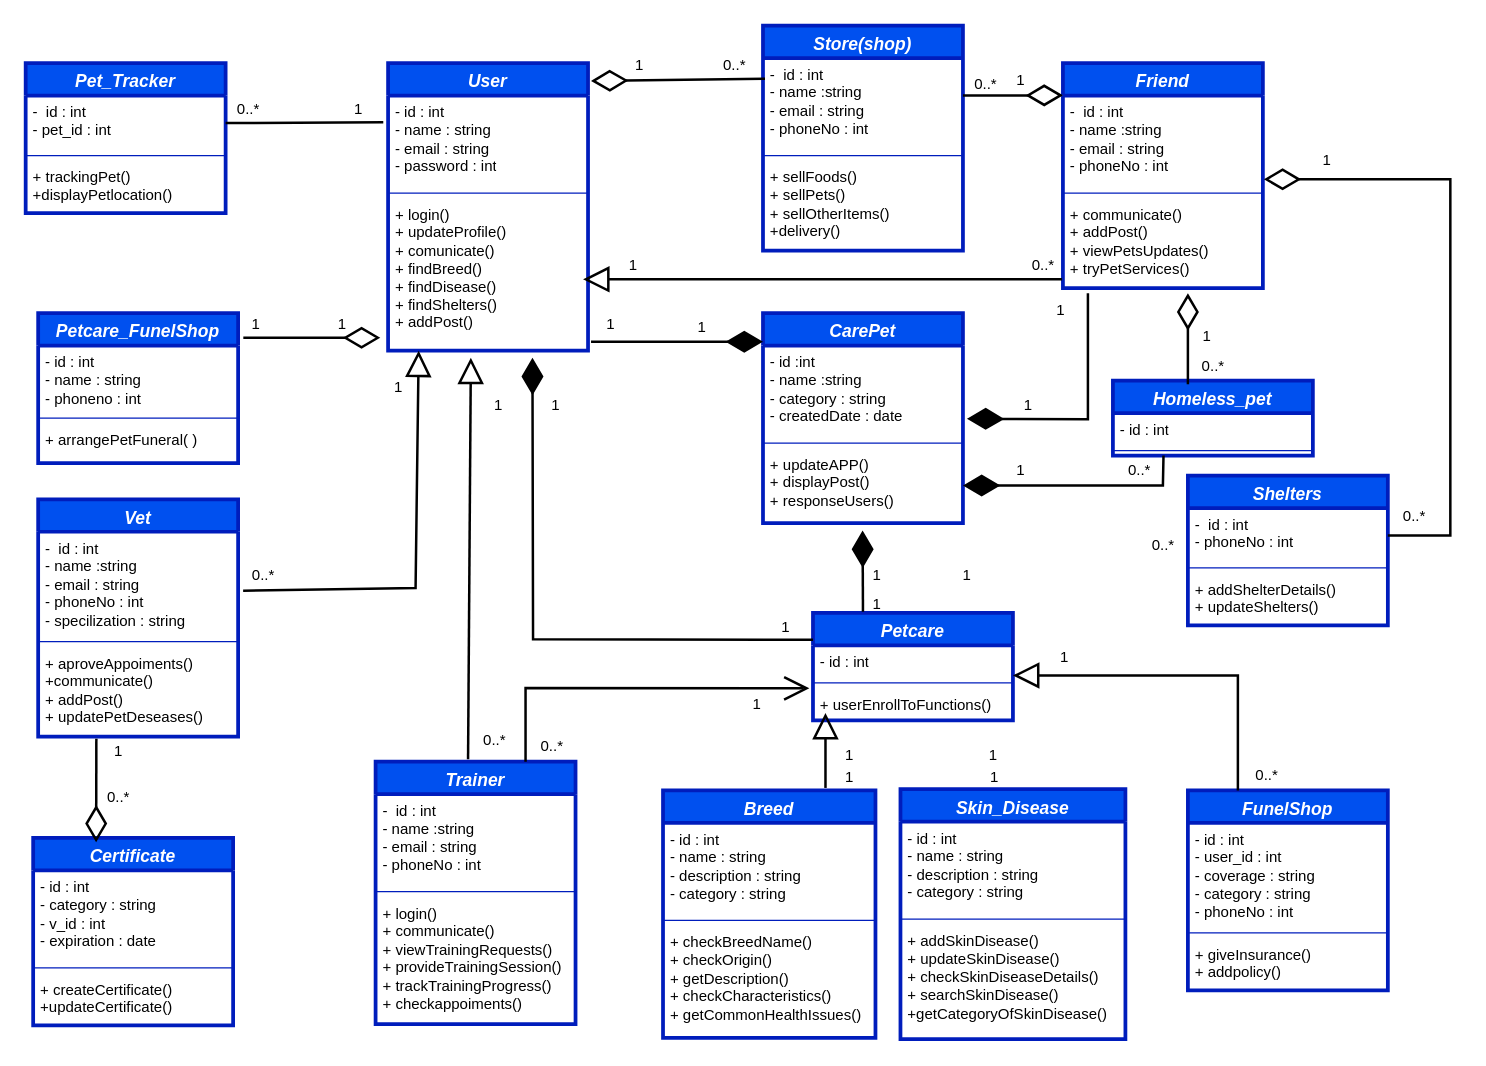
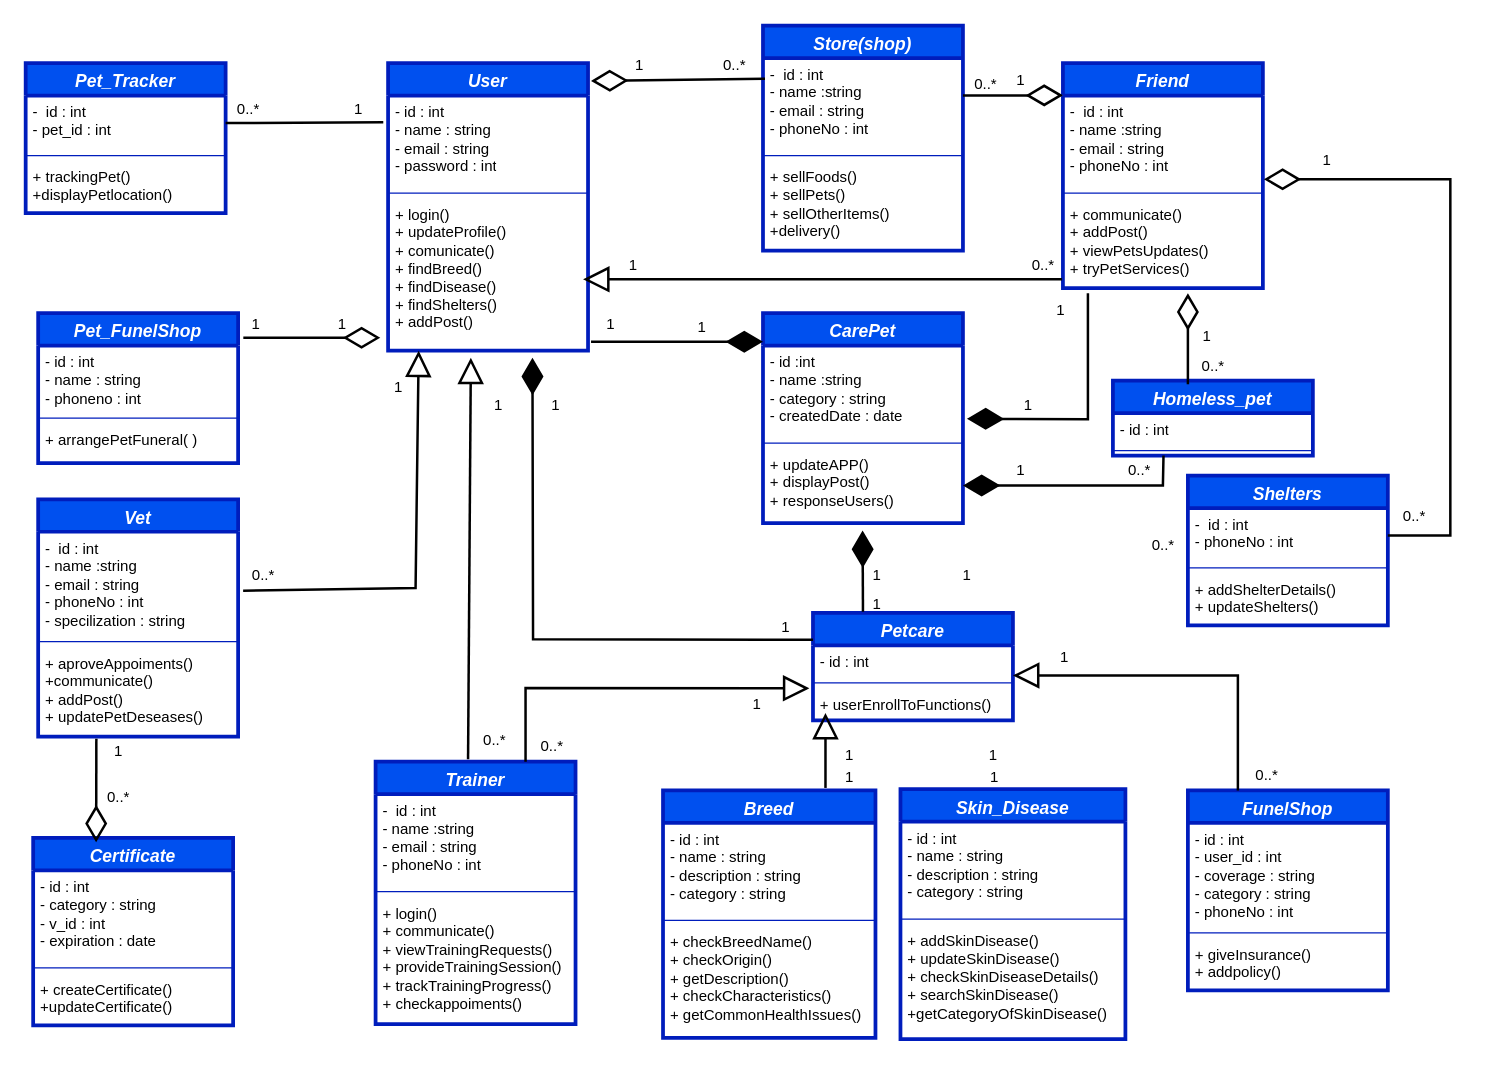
- <mxCell id="53" value="&lt;i&gt;&lt;font style=&quot;font-size: 14px;&quot;&gt;Petcare_FunelShop&lt;/font&gt;&lt;/i&gt;" style="swimlane;fontStyle=1;align=center;verticalAlign=top;childLayout=stackLayout;horizontal=1;startSize=26;horizontalStack=0;resizeParent=1;resizeParentMax=0;resizeLast=0;collapsible=1;marginBottom=0;whiteSpace=wrap;html=1;fillColor=#0050ef;strokeColor=#001DBC;strokeWidth=3;fontColor=#FFFFFF;" parent="1" vertex="1"><mxGeometry x="30" y="250" width="160" height="120" as="geometry"><mxRectangle x="310" y="80" width="90" height="30" as="alternateBounds" /></mxGeometry></mxCell>
+ <mxCell id="53" value="&lt;i&gt;&lt;font style=&quot;font-size: 14px;&quot;&gt;Pet_FunelShop&lt;/font&gt;&lt;/i&gt;" style="swimlane;fontStyle=1;align=center;verticalAlign=top;childLayout=stackLayout;horizontal=1;startSize=26;horizontalStack=0;resizeParent=1;resizeParentMax=0;resizeLast=0;collapsible=1;marginBottom=0;whiteSpace=wrap;html=1;fillColor=#0050ef;strokeColor=#001DBC;strokeWidth=3;fontColor=#FFFFFF;" parent="1" vertex="1"><mxGeometry x="30" y="250" width="160" height="120" as="geometry"><mxRectangle x="310" y="80" width="90" height="30" as="alternateBounds" /></mxGeometry></mxCell>
- <mxCell id="65" value="" style="endArrow=open;endSize=16;endFill=0;html=1;rounded=0;exitX=0.75;exitY=0;exitDx=0;exitDy=0;entryX=-0.018;entryY=0.012;entryDx=0;entryDy=0;entryPerimeter=0;fontColor=#000000;strokeWidth=2;strokeColor=#000000;" parent="1" source="18" target="33" edge="1"><mxGeometry width="160" relative="1" as="geometry"><mxPoint x="631.44" y="639.82" as="sourcePoint" /><mxPoint x="630.44" y="465.82" as="targetPoint" /><Array as="points"><mxPoint x="420" y="550" /></Array></mxGeometry></mxCell>
+ <mxCell id="65" value="" style="endArrow=block;endSize=16;endFill=0;html=1;rounded=0;exitX=0.75;exitY=0;exitDx=0;exitDy=0;entryX=-0.018;entryY=0.012;entryDx=0;entryDy=0;entryPerimeter=0;fontColor=#000000;strokeWidth=2;strokeColor=#000000;" parent="1" source="18" target="33" edge="1"><mxGeometry width="160" relative="1" as="geometry"><mxPoint x="631.44" y="639.82" as="sourcePoint" /><mxPoint x="630.44" y="465.82" as="targetPoint" /><Array as="points"><mxPoint x="420" y="550" /></Array></mxGeometry></mxCell>
